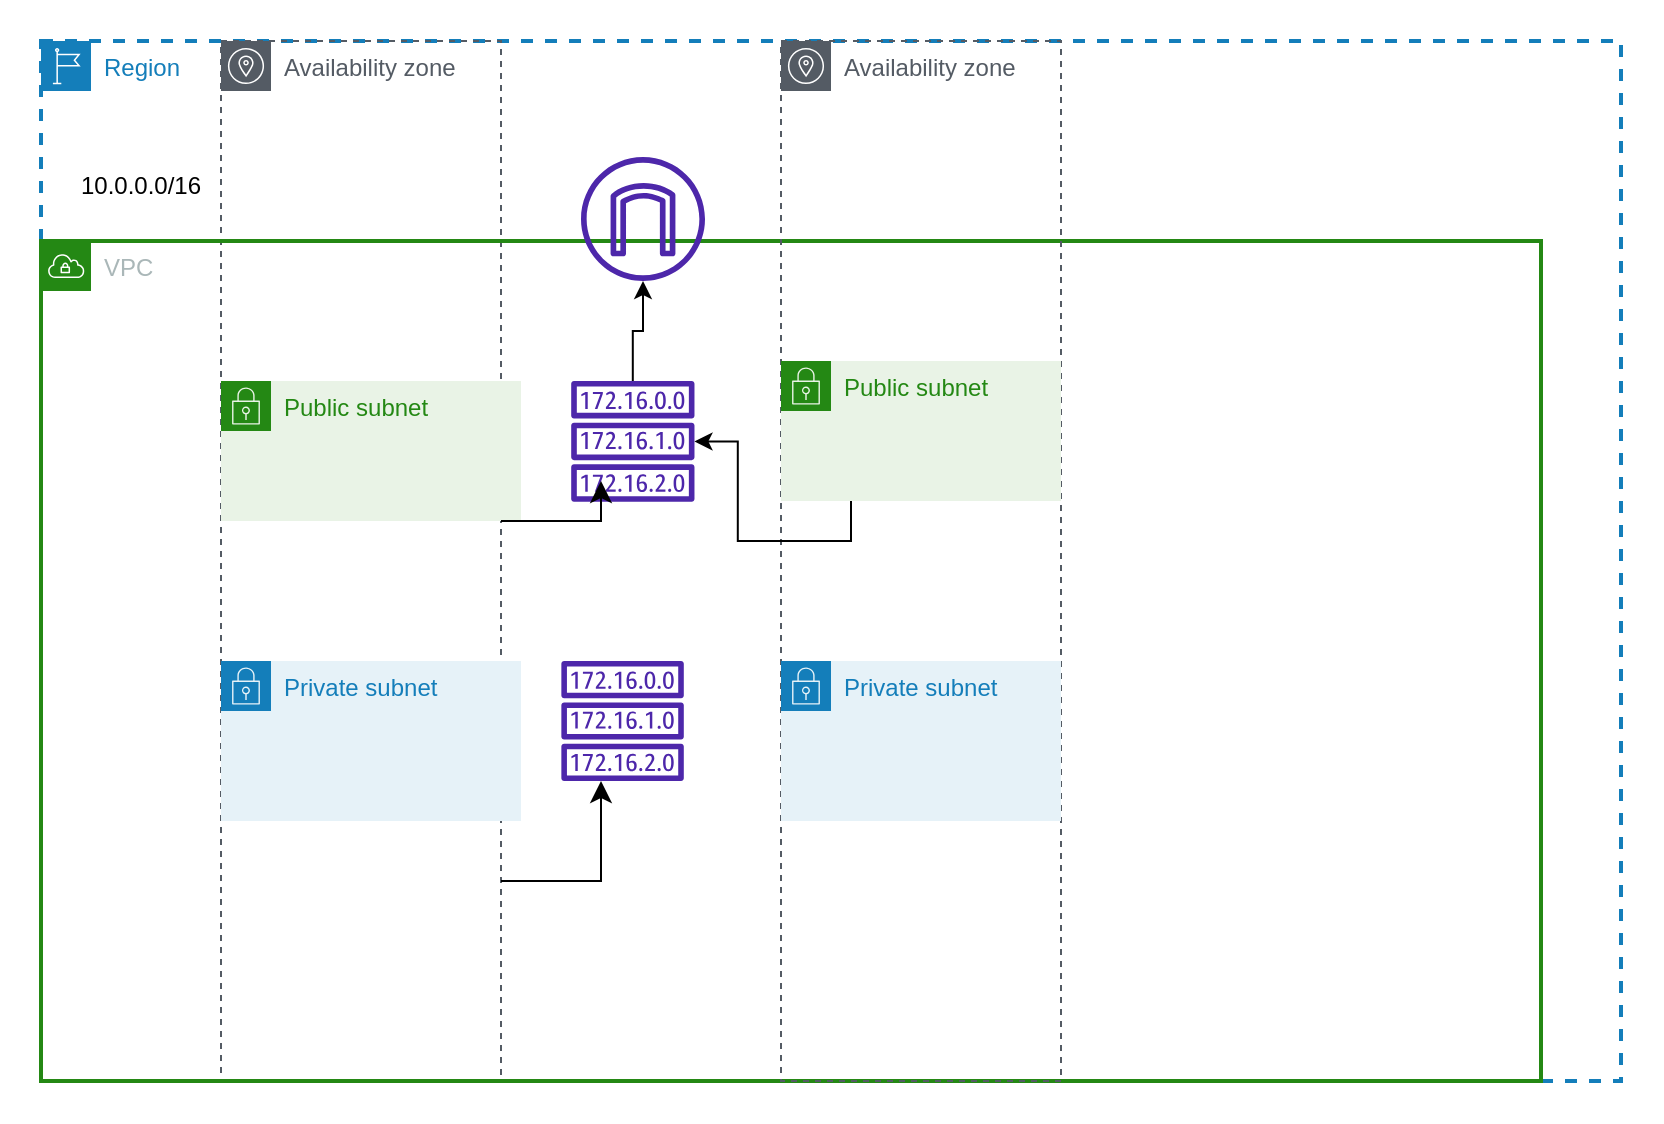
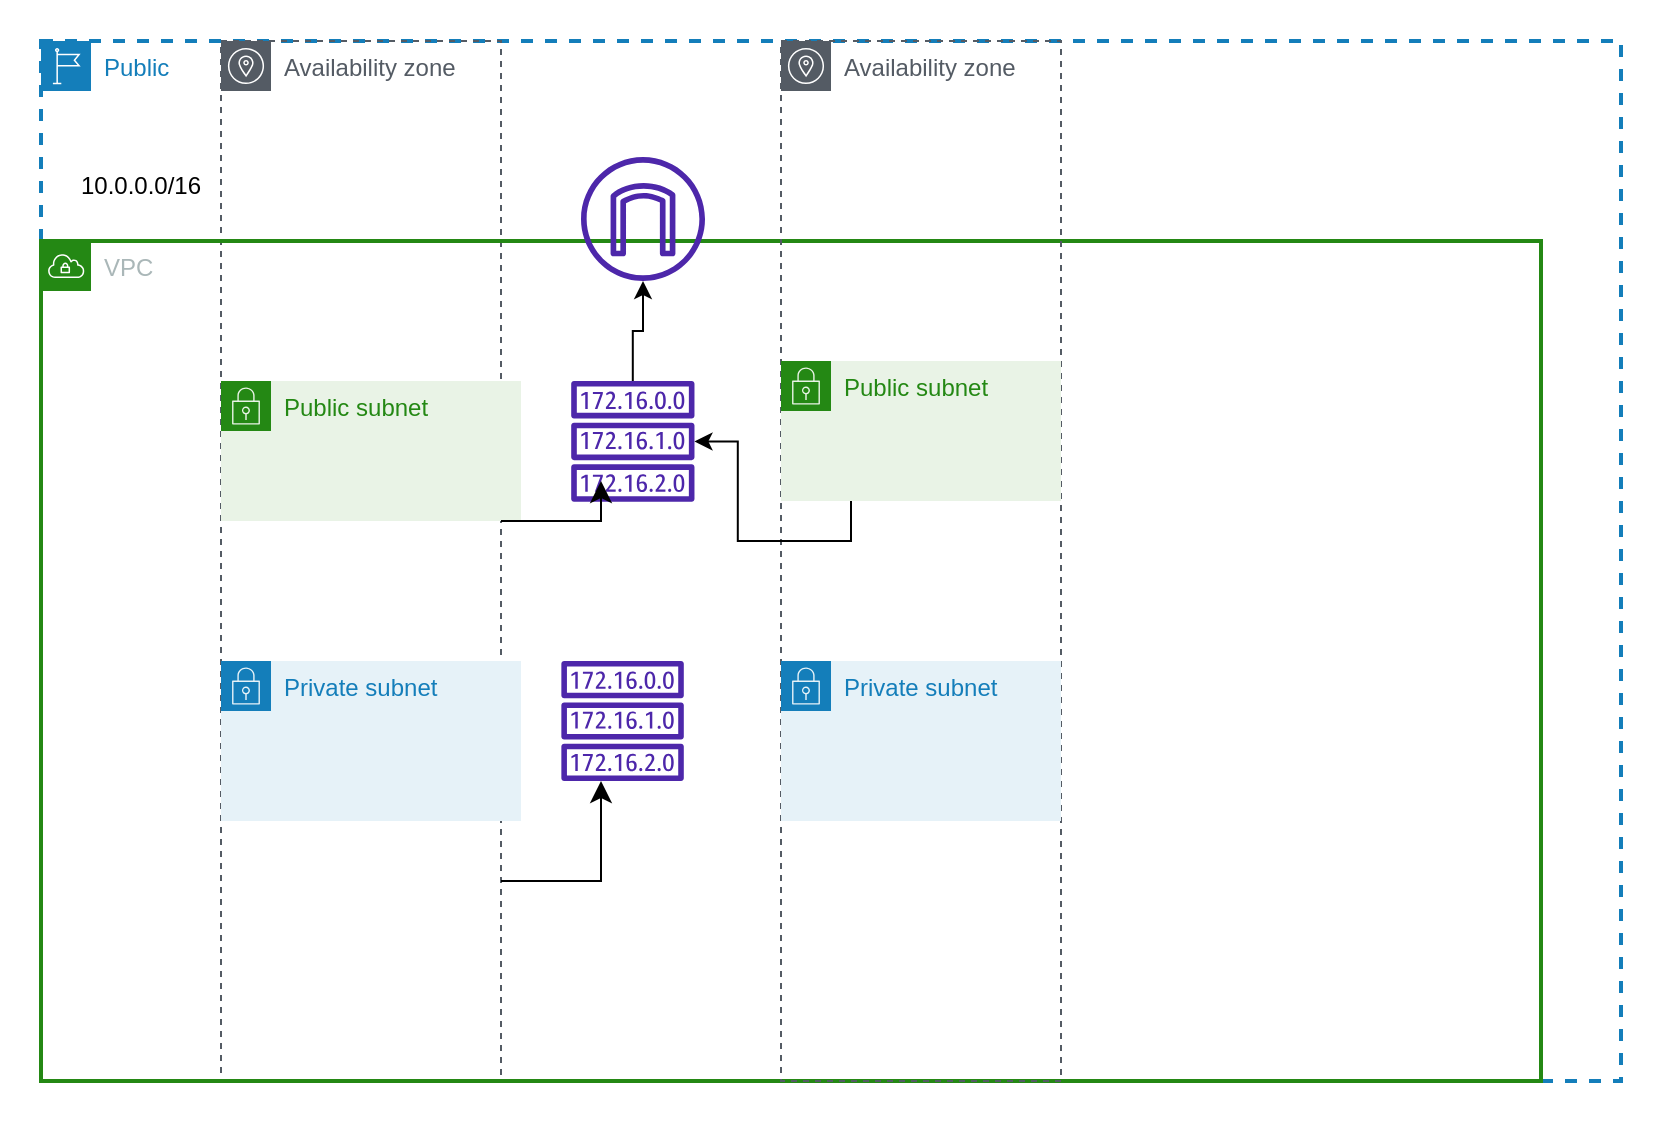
- <mxCell id="2" value="Region" style="points=[[0,0],[0.25,0],[0.5,0],[0.75,0],[1,0],[1,0.25],[1,0.5],[1,0.75],[1,1],[0.75,1],[0.5,1],[0.25,1],[0,1],[0,0.75],[0,0.5],[0,0.25]];outlineConnect=0;gradientColor=none;html=1;whiteSpace=wrap;fontSize=12;fontStyle=0;container=1;pointerEvents=0;collapsible=0;recursiveResize=0;shape=mxgraph.aws4.group;grIcon=mxgraph.aws4.group_region;strokeColor=#147EBA;fillColor=none;verticalAlign=top;align=left;spacingLeft=30;fontColor=#147EBA;dashed=1;perimeterSpacing=2;strokeWidth=2;" vertex="1" parent="1"><mxGeometry x="20" y="20" width="790" height="520" as="geometry" /></mxCell>
+ <mxCell id="2" value="Public" style="points=[[0,0],[0.25,0],[0.5,0],[0.75,0],[1,0],[1,0.25],[1,0.5],[1,0.75],[1,1],[0.75,1],[0.5,1],[0.25,1],[0,1],[0,0.75],[0,0.5],[0,0.25]];outlineConnect=0;gradientColor=none;html=1;whiteSpace=wrap;fontSize=12;fontStyle=0;container=1;pointerEvents=0;collapsible=0;recursiveResize=0;shape=mxgraph.aws4.group;grIcon=mxgraph.aws4.group_region;strokeColor=#147EBA;fillColor=none;verticalAlign=top;align=left;spacingLeft=30;fontColor=#147EBA;dashed=1;perimeterSpacing=2;strokeWidth=2;" vertex="1" parent="1"><mxGeometry x="20" y="20" width="790" height="520" as="geometry" /></mxCell>
